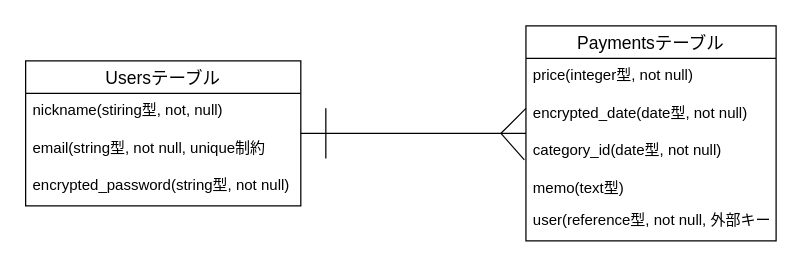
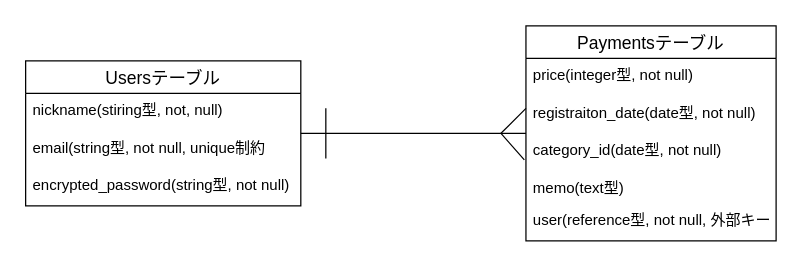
- <mxCell id="8" value="encrypted_date(date型, not null)" style="text;strokeColor=none;fillColor=none;spacingLeft=4;spacingRight=4;overflow=hidden;rotatable=0;points=[[0,0.5],[1,0.5]];portConstraint=eastwest;fontSize=12;" parent="6" vertex="1"><mxGeometry y="56" width="200" height="30" as="geometry" /></mxCell>
+ <mxCell id="8" value="registraiton_date(date型, not null)" style="text;strokeColor=none;fillColor=none;spacingLeft=4;spacingRight=4;overflow=hidden;rotatable=0;points=[[0,0.5],[1,0.5]];portConstraint=eastwest;fontSize=12;" parent="6" vertex="1"><mxGeometry y="56" width="200" height="30" as="geometry" /></mxCell>
